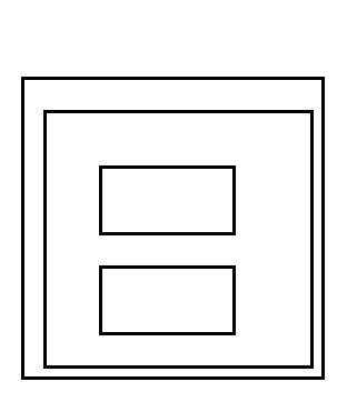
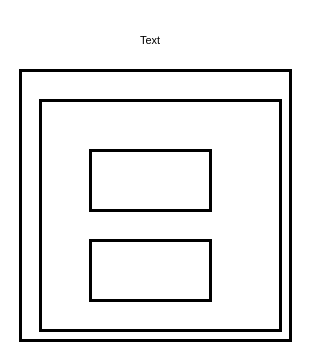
+ <mxCell id="3" value="Text" style="text;html=1;align=center;verticalAlign=middle;whiteSpace=wrap;rounded=0;labelBackgroundColor=#ffffff;fontSize=11;" parent="1" vertex="1"><mxGeometry x="105" y="20" width="90" height="40" as="geometry" /></mxCell>
